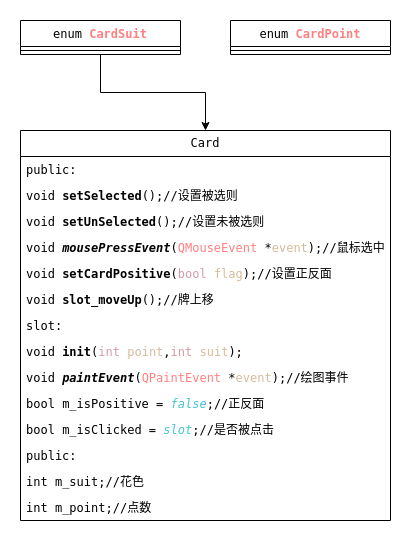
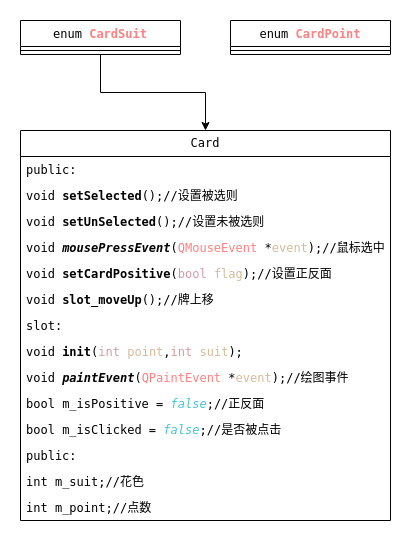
- <mxCell id="13" value="&lt;pre style=&quot;margin-top: 0px; margin-bottom: 0px;&quot;&gt;bool&lt;span style=&quot;color:#bec0c2;&quot;&gt; &lt;/span&gt;m_isClicked&lt;span style=&quot;color:#bec0c2;&quot;&gt; &lt;/span&gt;=&lt;span style=&quot;color:#bec0c2;&quot;&gt; &lt;/span&gt;&lt;span style=&quot;font-style:italic; color:#45c6d6;&quot;&gt;slot&lt;/span&gt;;//是否被点击&lt;/pre&gt;" style="text;strokeColor=none;fillColor=none;align=left;verticalAlign=top;spacingLeft=4;spacingRight=4;overflow=hidden;rotatable=0;points=[[0,0.5],[1,0.5]];portConstraint=eastwest;whiteSpace=wrap;html=1;" vertex="1" parent="2"><mxGeometry y="286" width="370" height="26" as="geometry" /></mxCell>
+ <mxCell id="13" value="&lt;pre style=&quot;margin-top: 0px; margin-bottom: 0px;&quot;&gt;bool&lt;span style=&quot;color:#bec0c2;&quot;&gt; &lt;/span&gt;m_isClicked&lt;span style=&quot;color:#bec0c2;&quot;&gt; &lt;/span&gt;=&lt;span style=&quot;color:#bec0c2;&quot;&gt; &lt;/span&gt;&lt;span style=&quot;font-style:italic; color:#45c6d6;&quot;&gt;false&lt;/span&gt;;//是否被点击&lt;/pre&gt;" style="text;strokeColor=none;fillColor=none;align=left;verticalAlign=top;spacingLeft=4;spacingRight=4;overflow=hidden;rotatable=0;points=[[0,0.5],[1,0.5]];portConstraint=eastwest;whiteSpace=wrap;html=1;" vertex="1" parent="2"><mxGeometry y="286" width="370" height="26" as="geometry" /></mxCell>
